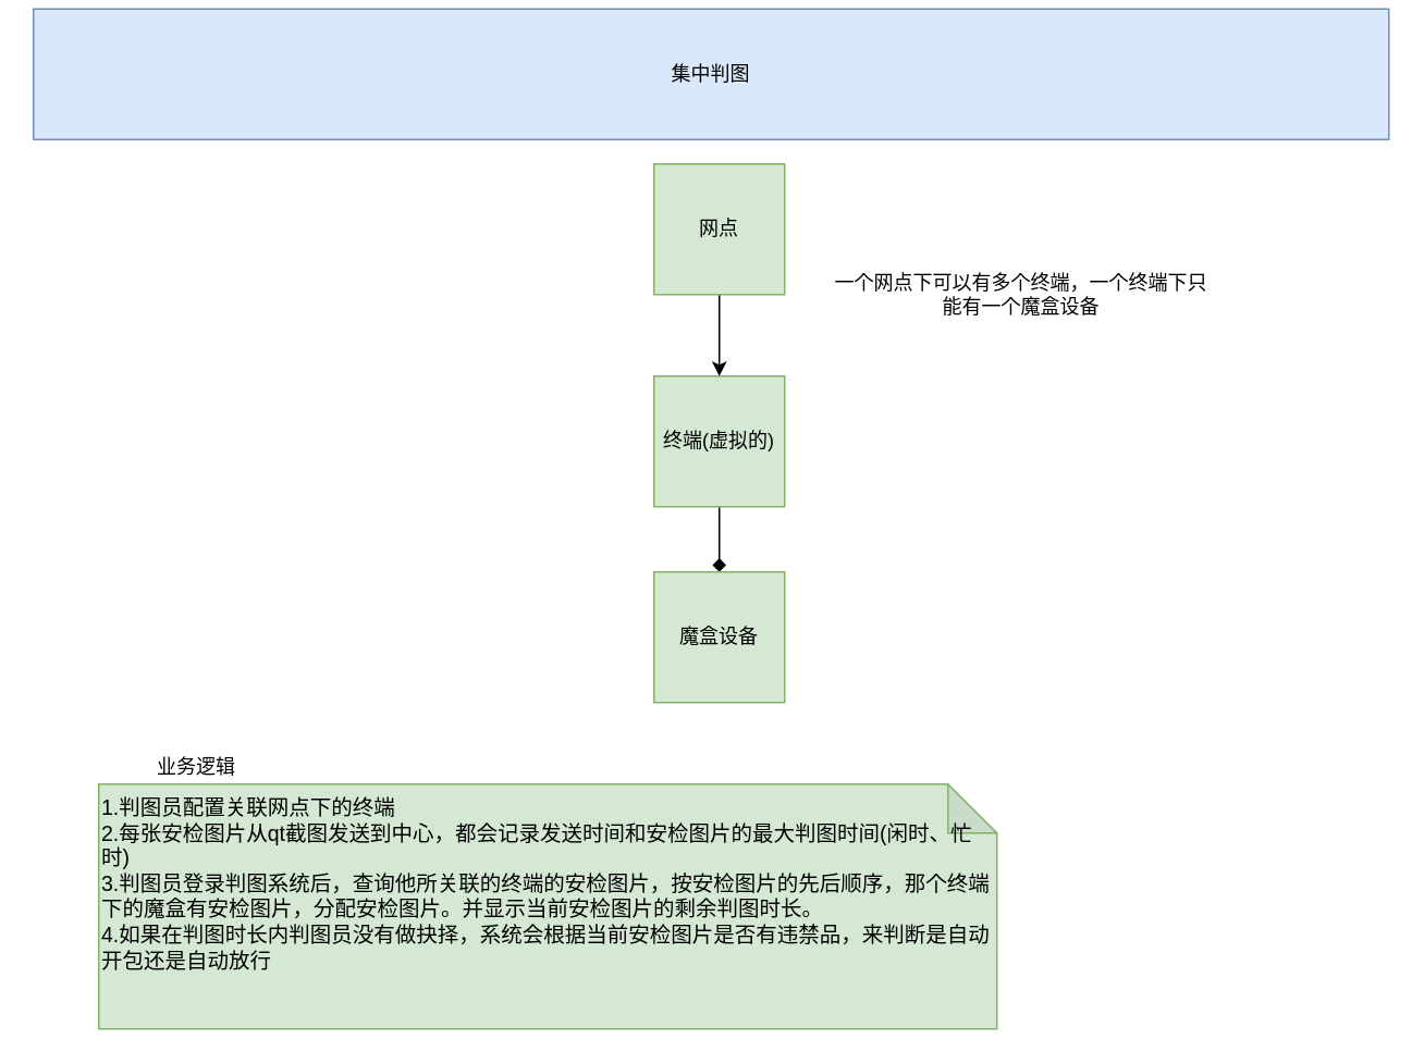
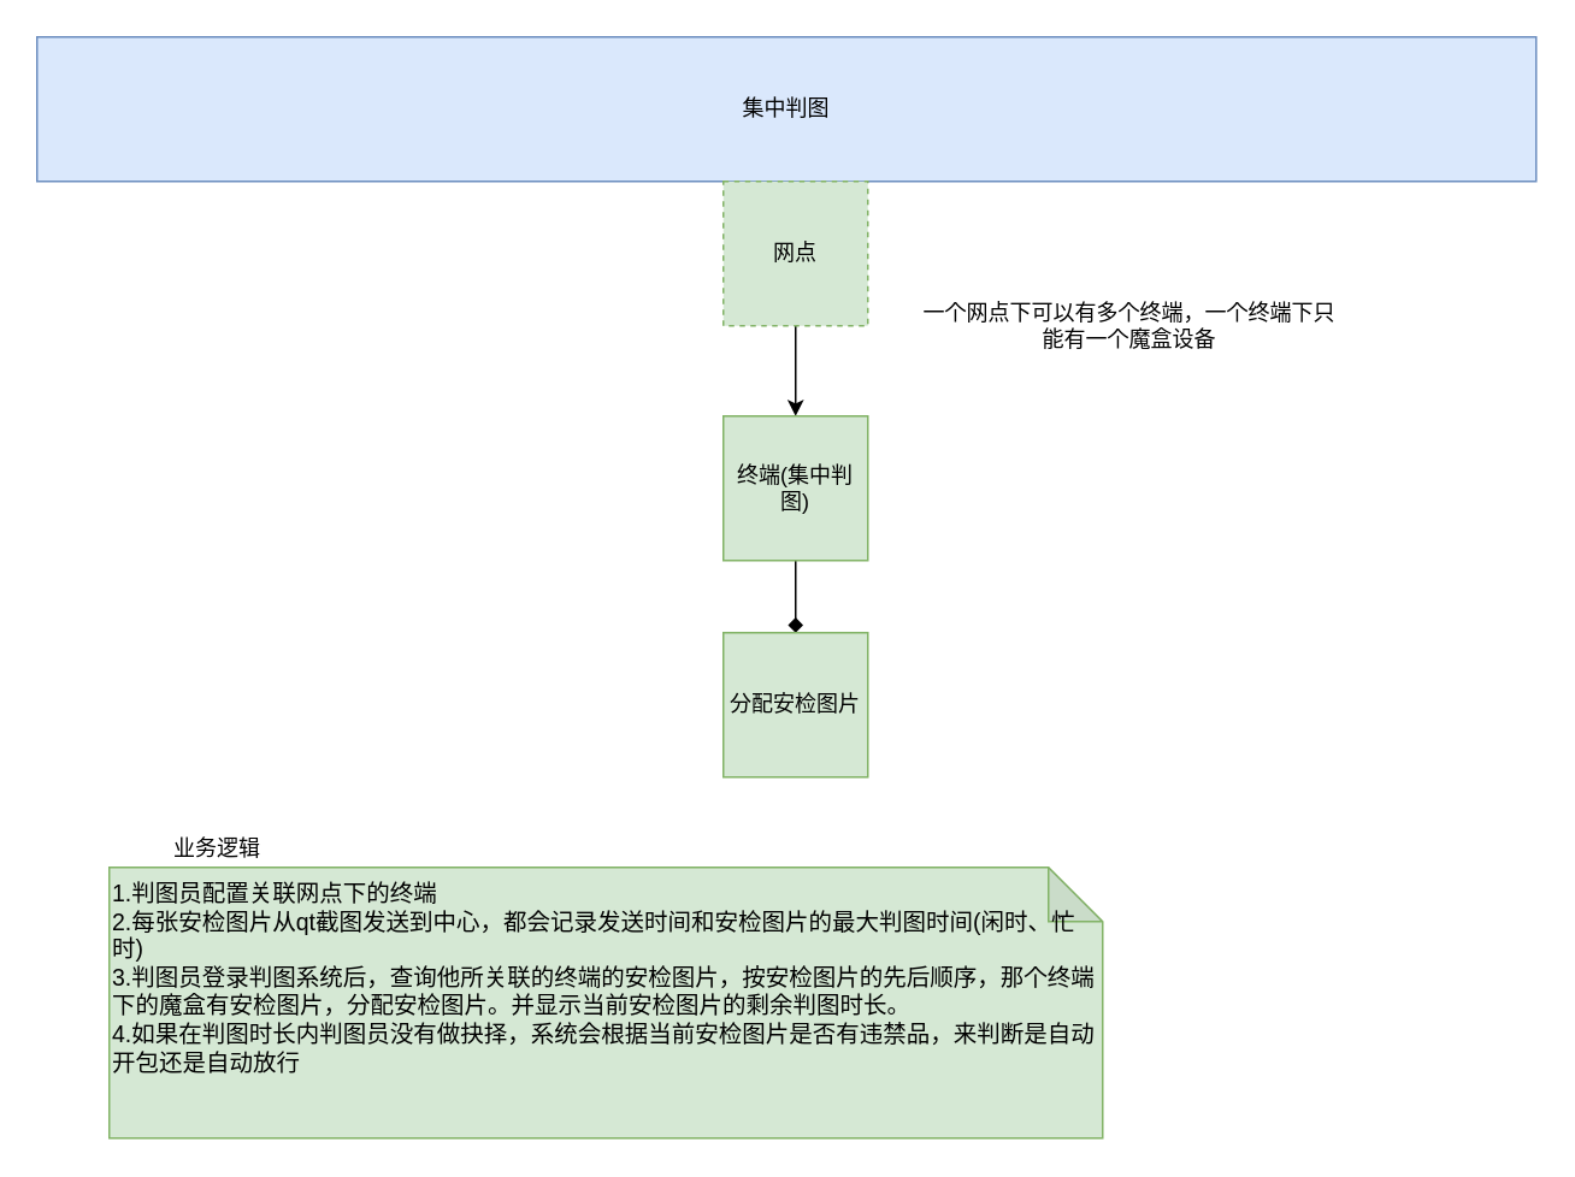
- <mxCell id="2" value="集中判图" style="rounded=0;whiteSpace=wrap;html=1;fillColor=#dae8fc;strokeColor=#6c8ebf;" vertex="1" parent="1"><mxGeometry x="20" y="5" width="830" height="80" as="geometry" /></mxCell>
+ <mxCell id="2" value="集中判图" style="rounded=0;whiteSpace=wrap;html=1;fillColor=#dae8fc;strokeColor=#6c8ebf;" vertex="1" parent="1"><mxGeometry width="830" height="80" as="geometry" x="20" y="20" /></mxCell>
- <mxCell id="4" value="网点" style="whiteSpace=wrap;html=1;aspect=fixed;fillColor=#d5e8d4;strokeColor=#82b366;" vertex="1" parent="1"><mxGeometry x="400" y="100" width="80" height="80" as="geometry" /></mxCell>
+ <mxCell id="4" value="网点" style="whiteSpace=wrap;html=1;aspect=fixed;fillColor=#d5e8d4;strokeColor=#82b366;dashed=1;" vertex="1" parent="1"><mxGeometry x="400" y="100" width="80" height="80" as="geometry" /></mxCell>
- <mxCell id="6" value="终端(虚拟的)" style="whiteSpace=wrap;html=1;aspect=fixed;fillColor=#d5e8d4;strokeColor=#82b366;" vertex="1" parent="1"><mxGeometry x="400" y="230" width="80" height="80" as="geometry" /></mxCell>
+ <mxCell id="6" value="终端(集中判图)" style="whiteSpace=wrap;html=1;aspect=fixed;fillColor=#d5e8d4;strokeColor=#82b366;" vertex="1" parent="1"><mxGeometry x="400" y="230" width="80" height="80" as="geometry" /></mxCell>
- <mxCell id="7" value="魔盒设备" style="whiteSpace=wrap;html=1;aspect=fixed;fillColor=#d5e8d4;strokeColor=#82b366;" vertex="1" parent="1"><mxGeometry x="400" y="350" width="80" height="80" as="geometry" /></mxCell>
+ <mxCell id="7" value="分配安检图片" style="whiteSpace=wrap;html=1;aspect=fixed;fillColor=#d5e8d4;strokeColor=#82b366;" vertex="1" parent="1"><mxGeometry x="400" y="350" width="80" height="80" as="geometry" /></mxCell>
